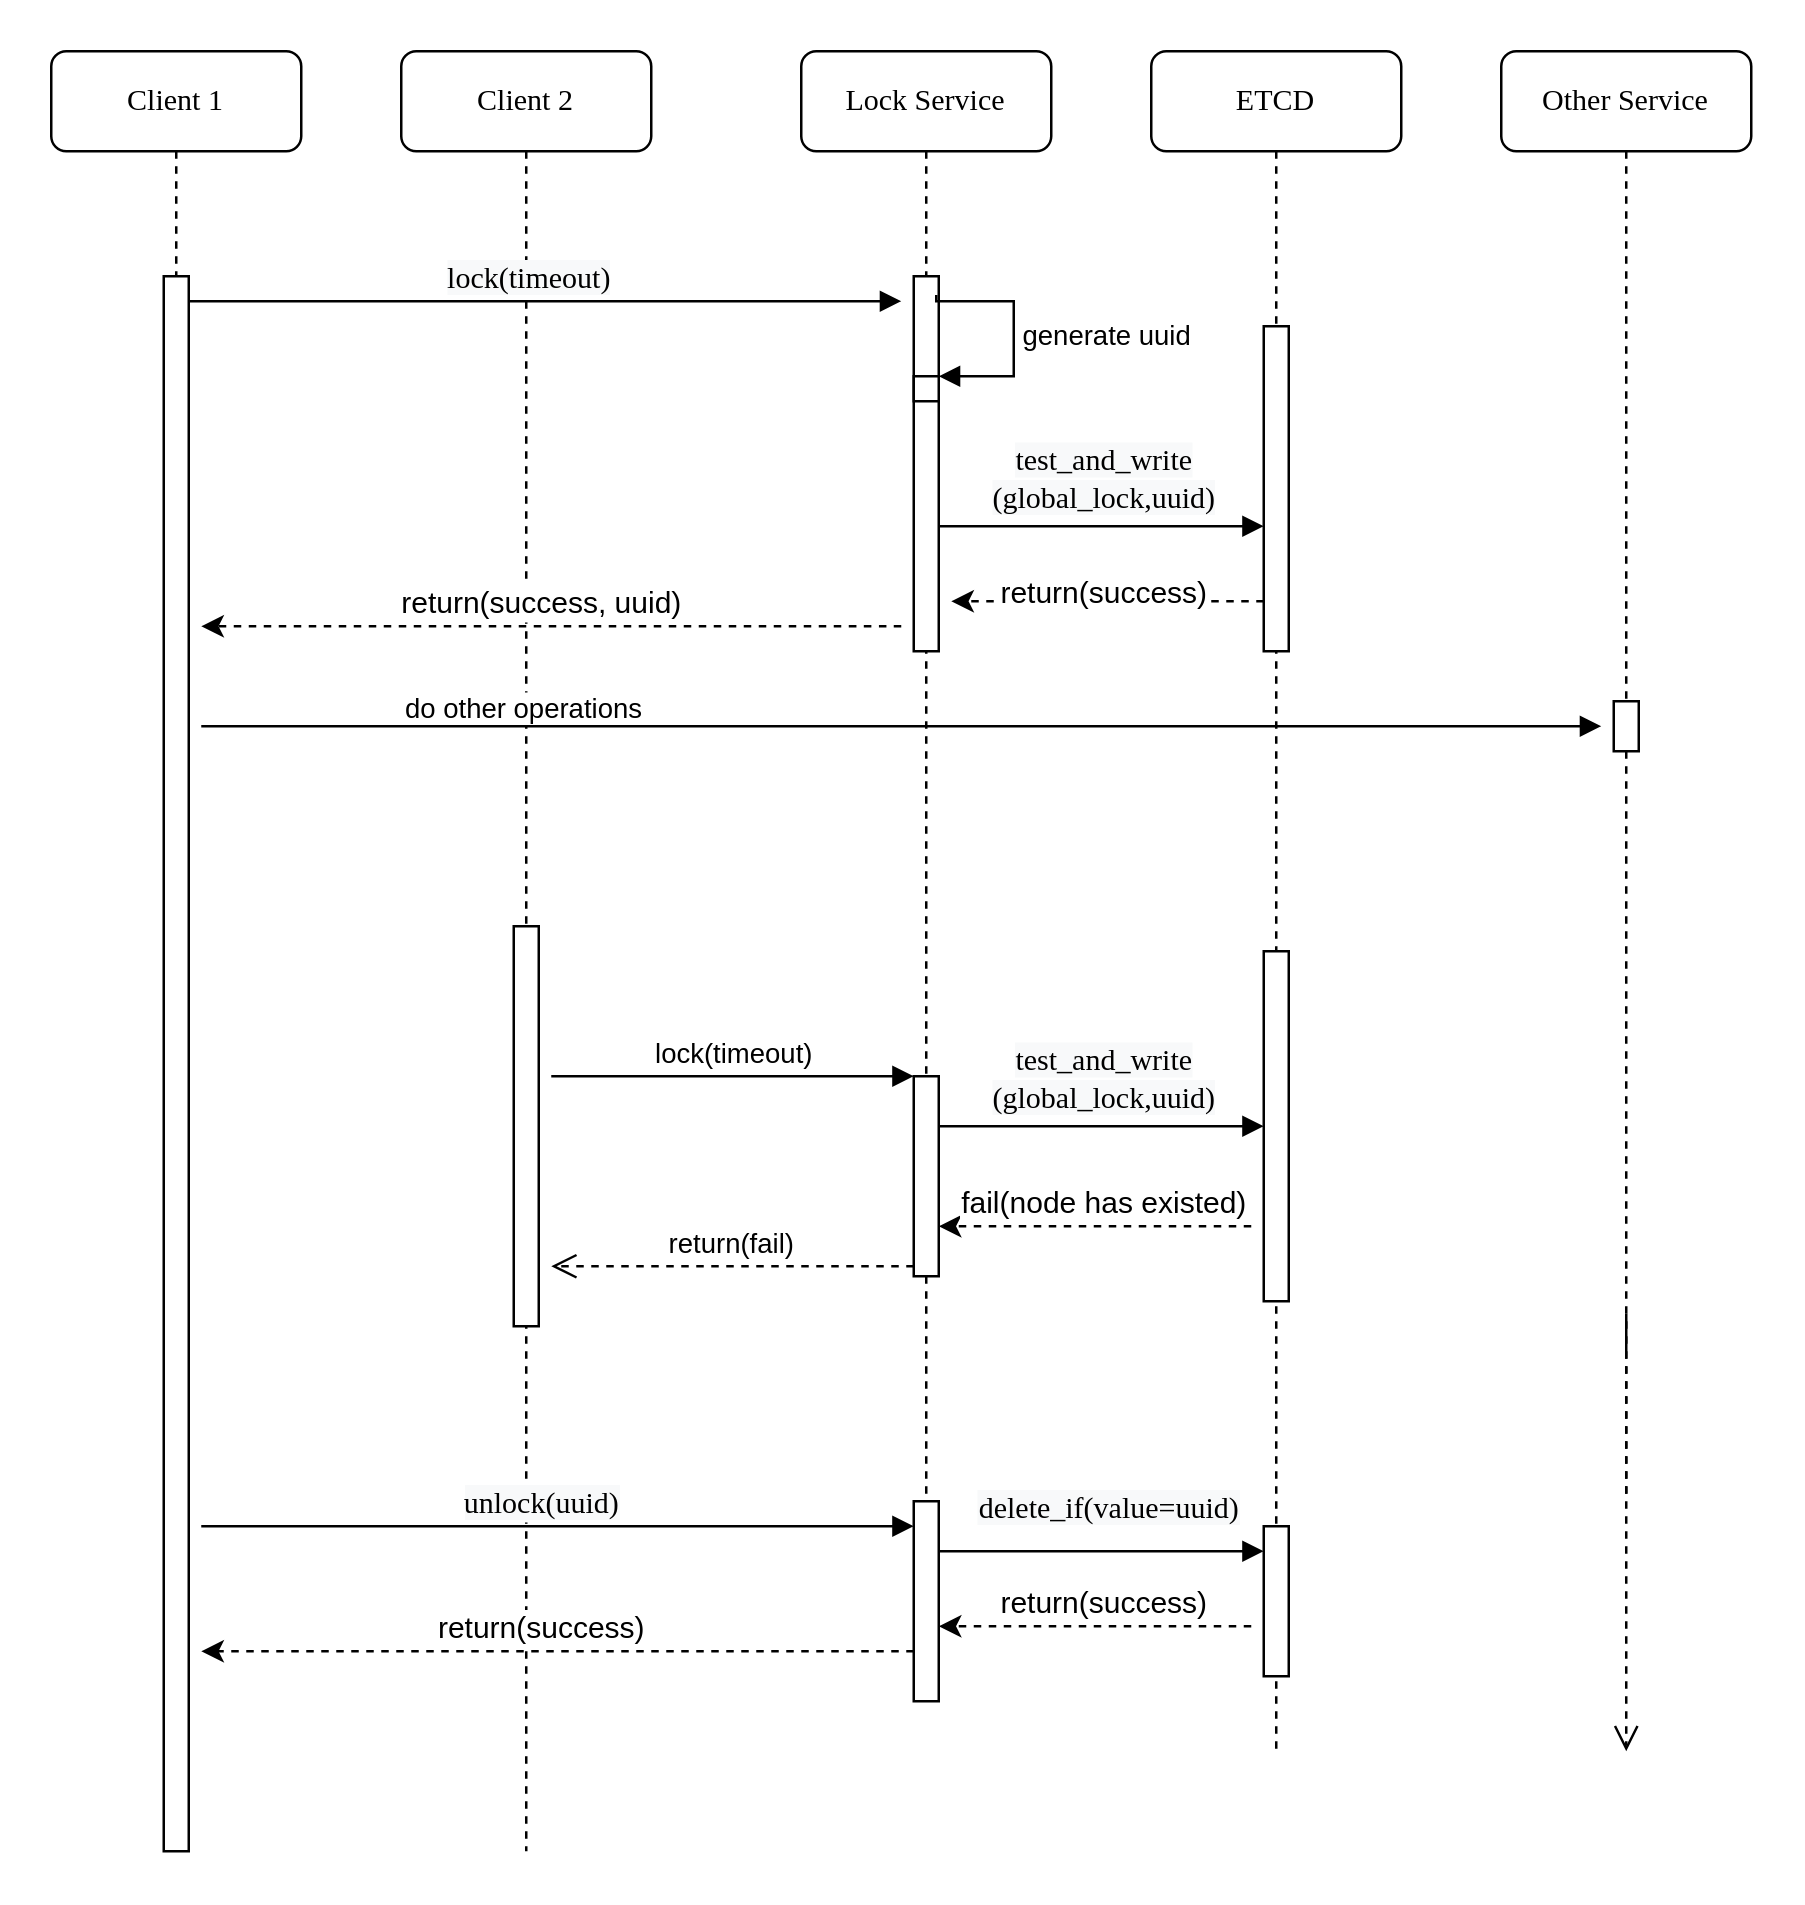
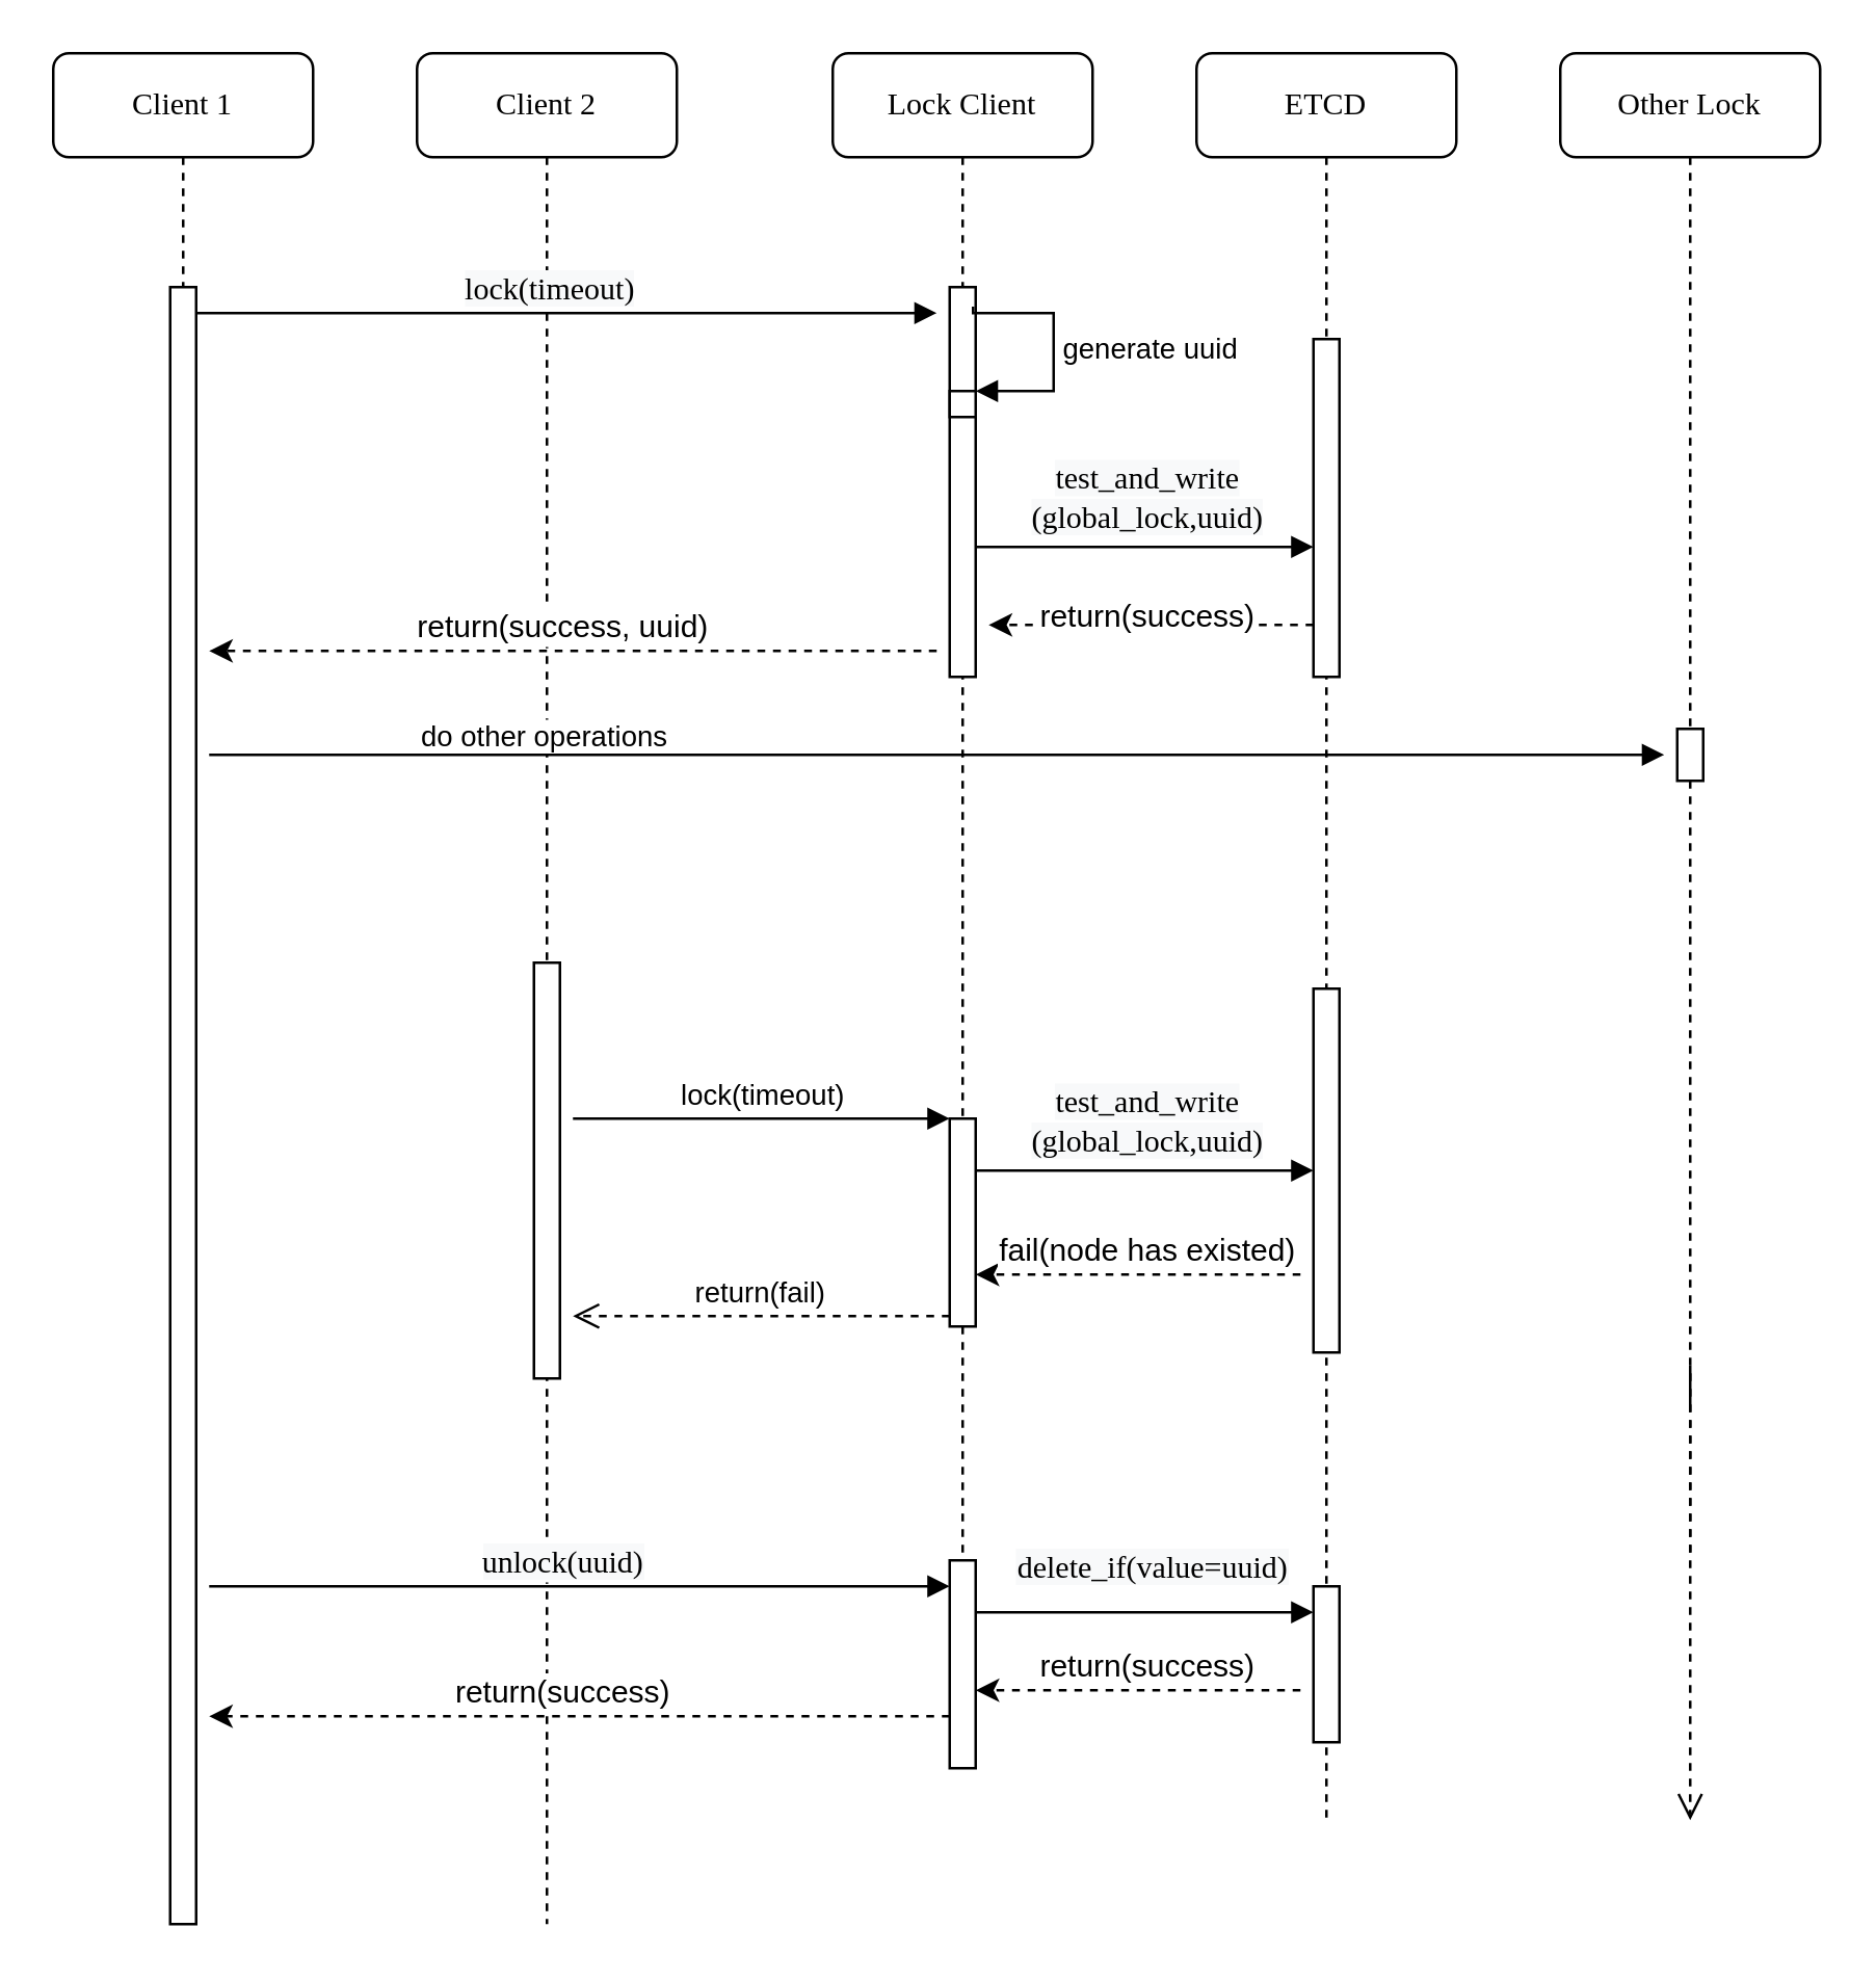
- <mxCell id="4" value="Lock Service" style="shape=umlLifeline;perimeter=lifelinePerimeter;whiteSpace=wrap;html=1;container=1;collapsible=0;recursiveResize=0;outlineConnect=0;rounded=1;shadow=0;comic=0;labelBackgroundColor=none;strokeWidth=1;fontFamily=Verdana;fontSize=12;align=center;fillColor=#ffffff;" parent="1" vertex="1"><mxGeometry x="320" y="20" width="100" height="580" as="geometry" /></mxCell>
+ <mxCell id="4" value="Lock Client" style="shape=umlLifeline;perimeter=lifelinePerimeter;whiteSpace=wrap;html=1;container=1;collapsible=0;recursiveResize=0;outlineConnect=0;rounded=1;shadow=0;comic=0;labelBackgroundColor=none;strokeWidth=1;fontFamily=Verdana;fontSize=12;align=center;fillColor=#ffffff;" parent="1" vertex="1"><mxGeometry x="320" y="20" width="100" height="580" as="geometry" /></mxCell>
- <mxCell id="11" value="Other Service" style="shape=umlLifeline;perimeter=lifelinePerimeter;whiteSpace=wrap;html=1;container=1;collapsible=0;recursiveResize=0;outlineConnect=0;rounded=1;shadow=0;comic=0;labelBackgroundColor=none;strokeWidth=1;fontFamily=Verdana;fontSize=12;align=center;" parent="1" vertex="1"><mxGeometry x="600" y="20" width="100" height="580" as="geometry" /></mxCell>
+ <mxCell id="11" value="Other Lock" style="shape=umlLifeline;perimeter=lifelinePerimeter;whiteSpace=wrap;html=1;container=1;collapsible=0;recursiveResize=0;outlineConnect=0;rounded=1;shadow=0;comic=0;labelBackgroundColor=none;strokeWidth=1;fontFamily=Verdana;fontSize=12;align=center;" parent="1" vertex="1"><mxGeometry x="600" y="20" width="100" height="580" as="geometry" /></mxCell>
